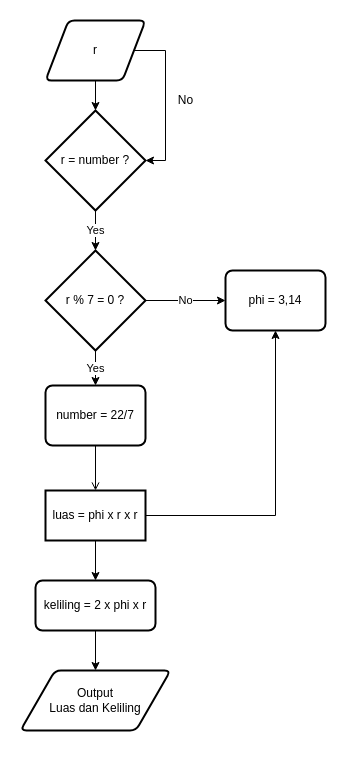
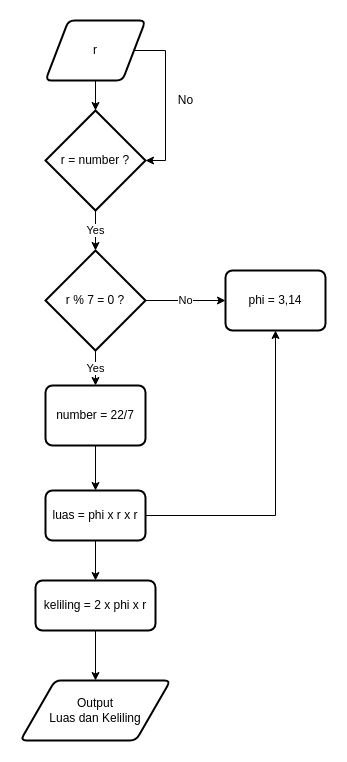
- <mxCell id="10" style="edgeStyle=orthogonalEdgeStyle;rounded=0;orthogonalLoop=1;jettySize=auto;html=1;exitX=0.5;exitY=1;exitDx=0;exitDy=0;entryX=0.5;entryY=0;entryDx=0;entryDy=0;endArrow=open;" parent="1" source="11" target="15" edge="1"><mxGeometry relative="1" as="geometry" /></mxCell>
+ <mxCell id="10" style="edgeStyle=orthogonalEdgeStyle;rounded=0;orthogonalLoop=1;jettySize=auto;html=1;exitX=0.5;exitY=1;exitDx=0;exitDy=0;entryX=0.5;entryY=0;entryDx=0;entryDy=0;" parent="1" source="11" target="15" edge="1"><mxGeometry relative="1" as="geometry" /></mxCell>
- <mxCell id="15" value="luas = phi x r x r" style="whiteSpace=wrap;html=1;absoluteArcSize=1;arcSize=14;strokeWidth=2;rounded=0;" parent="1" vertex="1"><mxGeometry x="45" y="490" width="100" height="50" as="geometry" /></mxCell>
+ <mxCell id="15" value="luas = phi x r x r" style="rounded=1;whiteSpace=wrap;html=1;absoluteArcSize=1;arcSize=14;strokeWidth=2;" parent="1" vertex="1"><mxGeometry x="45" y="490" width="100" height="50" as="geometry" /></mxCell>
- <mxCell id="18" value="Output&lt;br&gt;Luas dan Keliling" style="shape=parallelogram;html=1;strokeWidth=2;perimeter=parallelogramPerimeter;whiteSpace=wrap;rounded=1;arcSize=12;size=0.23;" parent="1" vertex="1"><mxGeometry x="20" y="670" width="150" height="60" as="geometry" /></mxCell>
+ <mxCell id="18" value="Output&lt;br&gt;Luas dan Keliling" style="shape=parallelogram;html=1;strokeWidth=2;perimeter=parallelogramPerimeter;whiteSpace=wrap;rounded=1;arcSize=12;size=0.23;" parent="1" vertex="1"><mxGeometry x="20" y="680" width="150" height="60" as="geometry" /></mxCell>
